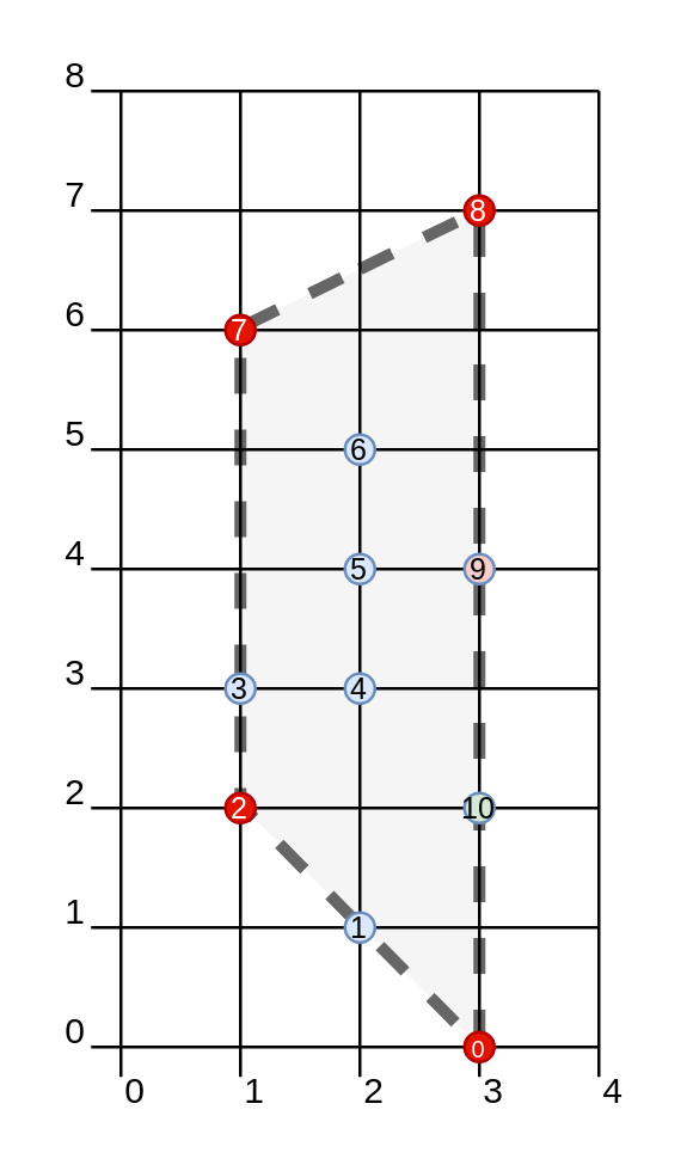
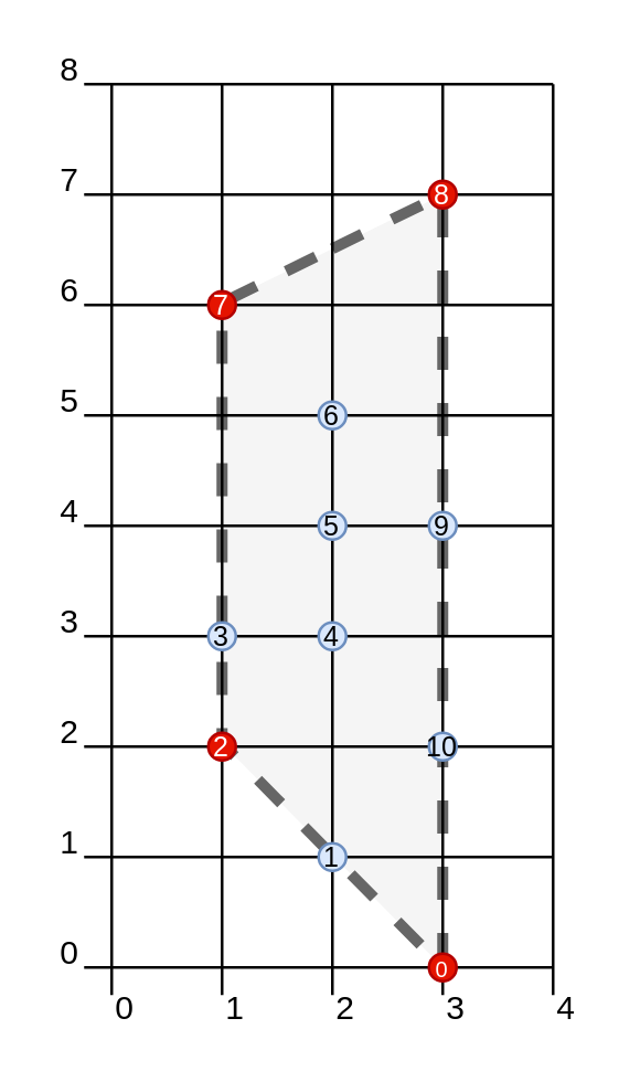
- <mxCell id="38" value="&lt;font style=&quot;font-size: 10px&quot;&gt;9&lt;/font&gt;" style="ellipse;whiteSpace=wrap;html=1;aspect=fixed;fillColor=#f8cecc;strokeColor=#6c8ebf;" vertex="1" parent="1"><mxGeometry x="155" y="185" width="10" height="10" as="geometry" /></mxCell>
+ <mxCell id="38" value="&lt;font style=&quot;font-size: 10px&quot;&gt;9&lt;/font&gt;" style="ellipse;whiteSpace=wrap;html=1;aspect=fixed;fillColor=#dae8fc;strokeColor=#6c8ebf;" vertex="1" parent="1"><mxGeometry x="155" y="185" width="10" height="10" as="geometry" /></mxCell>
- <mxCell id="40" value="&lt;font style=&quot;font-size: 10px&quot;&gt;10&lt;/font&gt;" style="ellipse;whiteSpace=wrap;html=1;aspect=fixed;fillColor=#d5e8d4;strokeColor=#6c8ebf;" vertex="1" parent="1"><mxGeometry x="155" y="265" width="10" height="10" as="geometry" /></mxCell>
+ <mxCell id="40" value="&lt;font style=&quot;font-size: 10px&quot;&gt;10&lt;/font&gt;" style="ellipse;whiteSpace=wrap;html=1;aspect=fixed;fillColor=#dae8fc;strokeColor=#6c8ebf;" vertex="1" parent="1"><mxGeometry x="155" y="265" width="10" height="10" as="geometry" /></mxCell>
